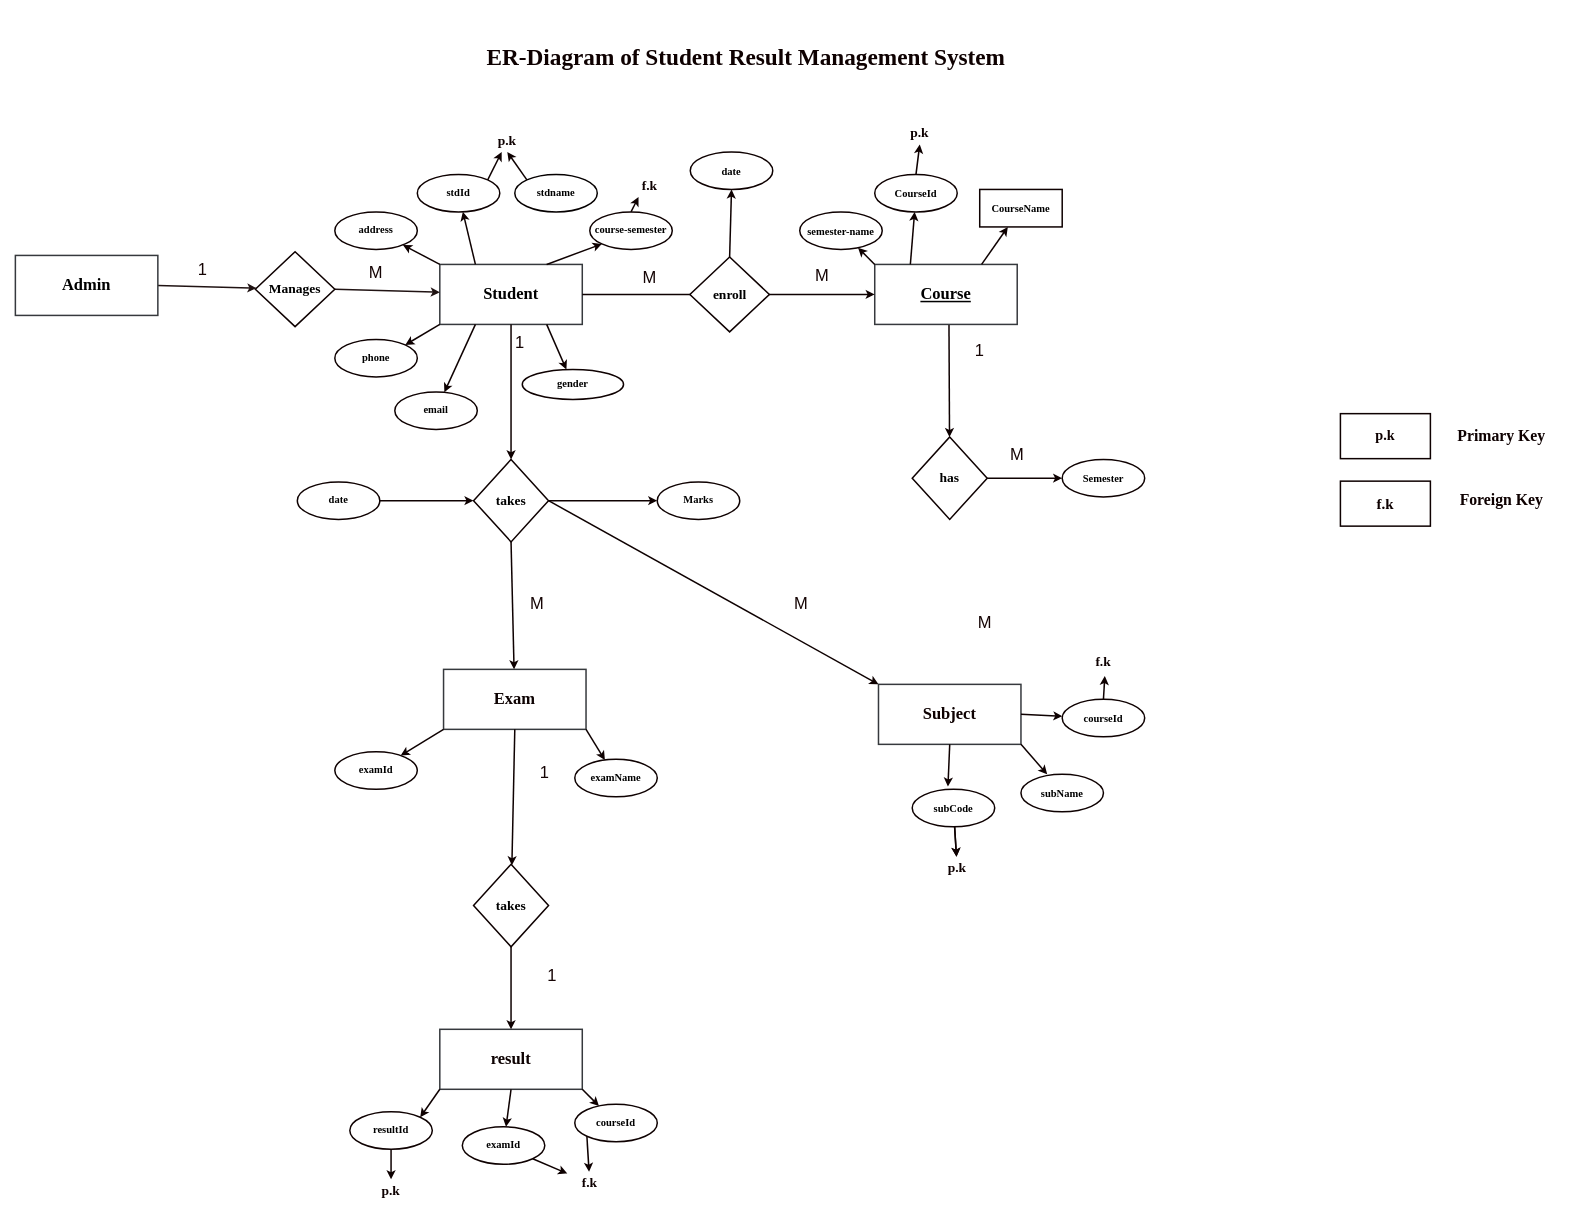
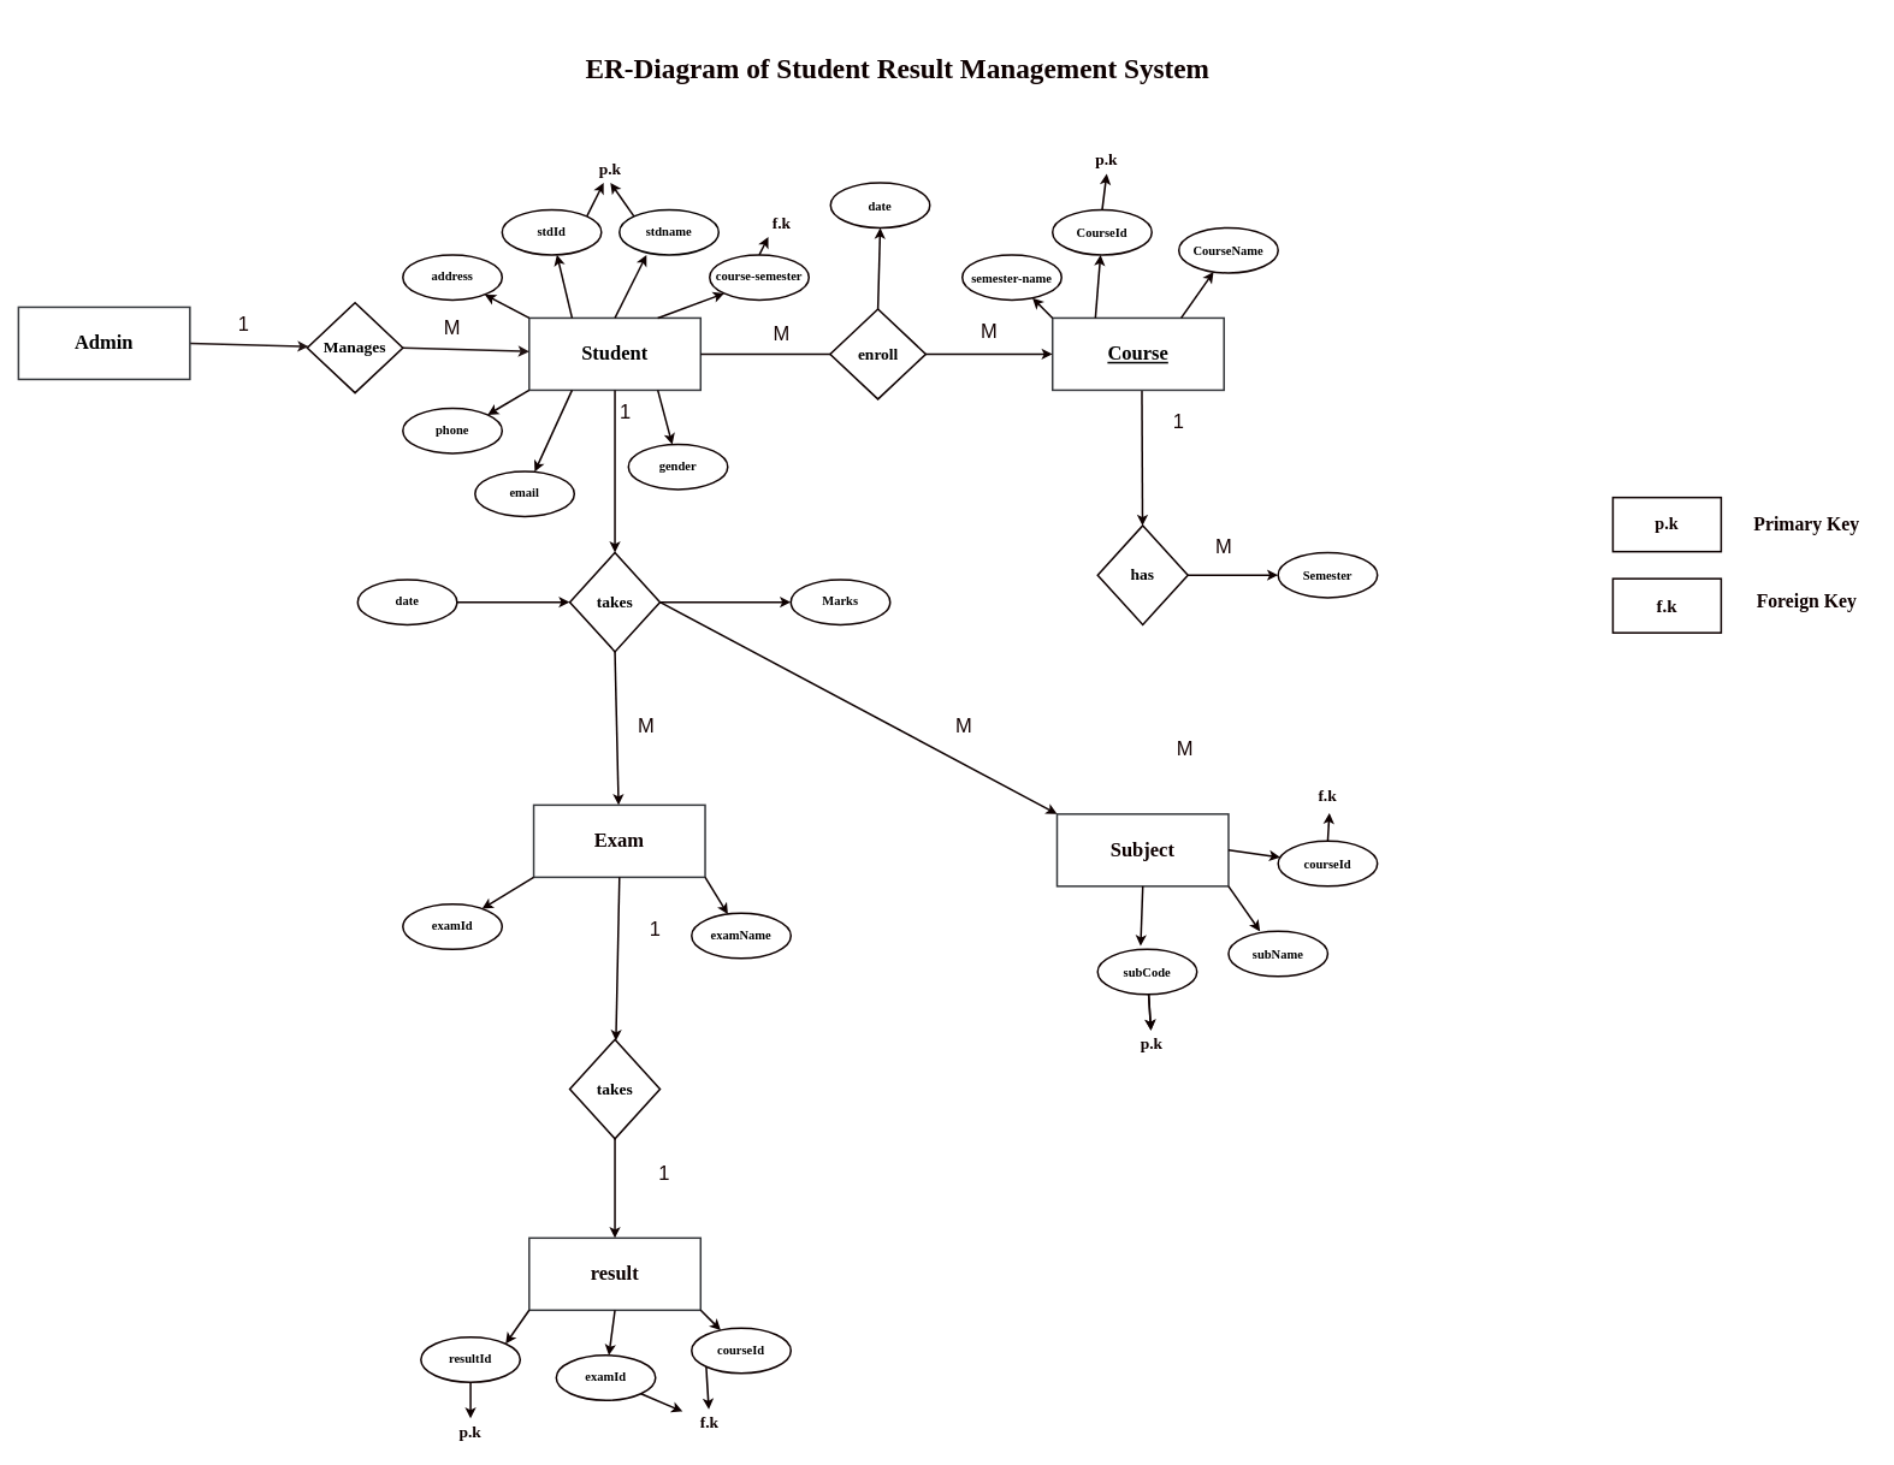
- <mxCell id="29" value="&lt;span style=&quot;font-size: 14px;&quot;&gt;&lt;b&gt;CourseName&lt;/b&gt;&lt;/span&gt;" style="whiteSpace=wrap;html=1;fillColor=#ffffff;strokeWidth=2;strokeColor=#0e0101;fontFamily=Times New Roman;fontSize=18;fontColor=#000000;rounded=0;" parent="3" vertex="1"><mxGeometry x="910" y="200" width="110" height="50" as="geometry" /></mxCell>
+ <mxCell id="29" value="&lt;span style=&quot;font-size: 14px;&quot;&gt;&lt;b&gt;CourseName&lt;/b&gt;&lt;/span&gt;" style="ellipse;whiteSpace=wrap;html=1;fillColor=#ffffff;strokeWidth=2;strokeColor=#0e0101;fontFamily=Times New Roman;fontSize=18;fontColor=#000000;" parent="3" vertex="1"><mxGeometry x="910" y="200" width="110" height="50" as="geometry" /></mxCell>
+ <mxCell id="12" style="edgeStyle=none;html=1;exitX=0.5;exitY=0;exitDx=0;exitDy=0;entryX=0.273;entryY=1;entryDx=0;entryDy=0;entryPerimeter=0;strokeColor=#0e0101;strokeWidth=2;fontFamily=Times New Roman;fontSize=14;fontColor=#000000;" parent="3" source="4" target="11" edge="1"><mxGeometry relative="1" as="geometry" /></mxCell>
- <mxCell id="17" value="&lt;font style=&quot;font-size: 14px;&quot; face=&quot;Times New Roman&quot; color=&quot;#000000&quot;&gt;&lt;b&gt;gender&lt;/b&gt;&lt;/font&gt;" style="ellipse;whiteSpace=wrap;html=1;fillColor=#ffffff;strokeWidth=2;strokeColor=#0e0101;" parent="3" vertex="1"><mxGeometry x="300" y="440" width="135" height="40" as="geometry" /></mxCell>
+ <mxCell id="17" value="&lt;font style=&quot;font-size: 14px;&quot; face=&quot;Times New Roman&quot; color=&quot;#000000&quot;&gt;&lt;b&gt;gender&lt;/b&gt;&lt;/font&gt;" style="ellipse;whiteSpace=wrap;html=1;fillColor=#ffffff;strokeWidth=2;strokeColor=#0e0101;" parent="3" vertex="1"><mxGeometry x="300" y="440" width="110" height="50" as="geometry" /></mxCell>
- <mxCell id="5" value="&lt;font size=&quot;1&quot; color=&quot;#0e0101&quot; style=&quot;&quot; face=&quot;Times New Roman&quot;&gt;&lt;b style=&quot;font-size: 22px;&quot;&gt;Subject&lt;/b&gt;&lt;/font&gt;" style="whiteSpace=wrap;html=1;fillColor=#FFFFFF;strokeColor=#36393d;strokeWidth=2;" parent="3" vertex="1"><mxGeometry x="775" y="860" width="190" height="80" as="geometry" /></mxCell>
+ <mxCell id="5" value="&lt;font size=&quot;1&quot; color=&quot;#0e0101&quot; style=&quot;&quot; face=&quot;Times New Roman&quot;&gt;&lt;b style=&quot;font-size: 22px;&quot;&gt;Subject&lt;/b&gt;&lt;/font&gt;" style="whiteSpace=wrap;html=1;fillColor=#FFFFFF;strokeColor=#36393d;strokeWidth=2;" parent="3" vertex="1"><mxGeometry x="775" y="850" width="190" height="80" as="geometry" /></mxCell>
